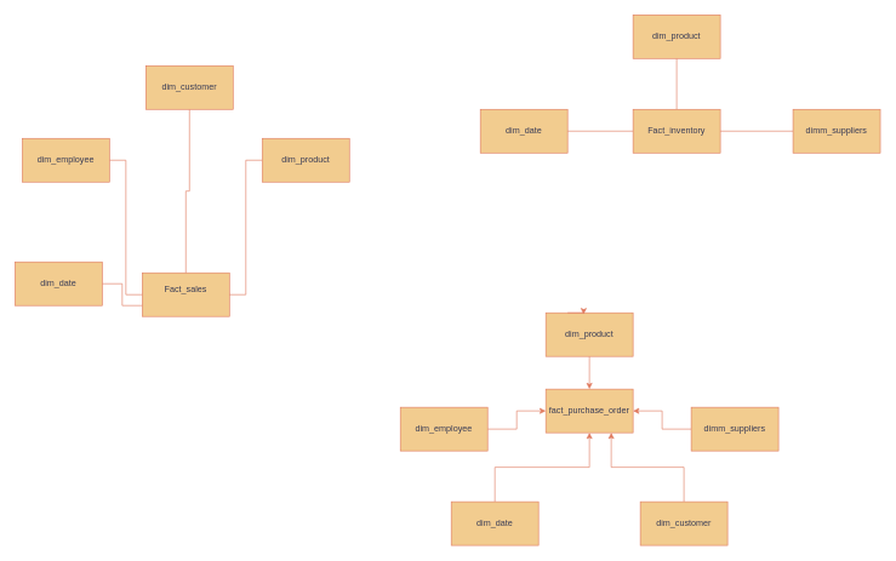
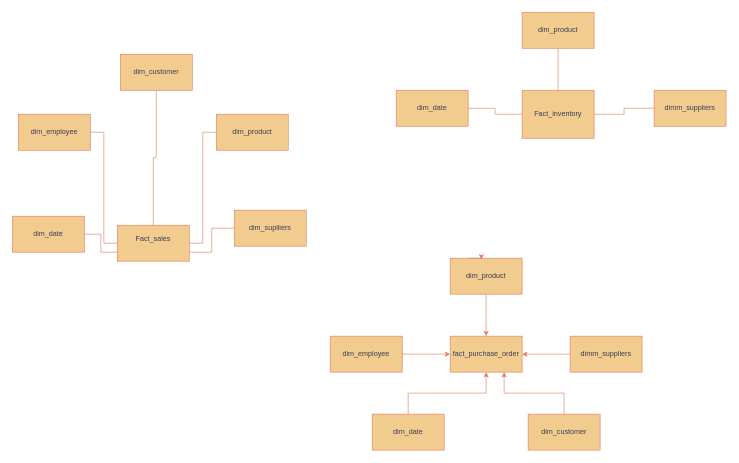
- <mxCell id="3" value="&lt;div&gt;Fact_inventory&lt;/div&gt;" style="rounded=0;whiteSpace=wrap;html=1;labelBackgroundColor=none;fillColor=#F2CC8F;strokeColor=#E07A5F;fontColor=#393C56;" vertex="1" parent="1"><mxGeometry x="870" y="150" width="120" height="60" as="geometry" /></mxCell>
+ <mxCell id="3" value="&lt;div&gt;Fact_inventory&lt;/div&gt;" style="rounded=0;whiteSpace=wrap;html=1;labelBackgroundColor=none;fillColor=#F2CC8F;strokeColor=#E07A5F;fontColor=#393C56;" vertex="1" parent="1"><mxGeometry x="870" y="150" width="120" height="80" as="geometry" /></mxCell>
+ <mxCell id="7" value="&lt;div&gt;dim_suplliers&lt;/div&gt;" style="rounded=0;whiteSpace=wrap;html=1;labelBackgroundColor=none;fillColor=#F2CC8F;strokeColor=#E07A5F;fontColor=#393C56;" vertex="1" parent="1"><mxGeometry x="390" y="350" width="120" height="60" as="geometry" /></mxCell>
+ <mxCell id="6" style="edgeStyle=orthogonalEdgeStyle;rounded=0;orthogonalLoop=1;jettySize=auto;html=1;entryX=1;entryY=0.75;entryDx=0;entryDy=0;endArrow=none;endFill=0;labelBackgroundColor=none;strokeColor=#E07A5F;fontColor=default;" edge="1" parent="1" source="7" target="2"><mxGeometry relative="1" as="geometry" /></mxCell>
- <mxCell id="20" value="fact_purchase_order" style="rounded=0;whiteSpace=wrap;html=1;labelBackgroundColor=none;fillColor=#F2CC8F;strokeColor=#E07A5F;fontColor=#393C56;" vertex="1" parent="1"><mxGeometry x="750" y="535" width="120" height="60" as="geometry" /></mxCell>
+ <mxCell id="20" value="fact_purchase_order" style="rounded=0;whiteSpace=wrap;html=1;labelBackgroundColor=none;fillColor=#F2CC8F;strokeColor=#E07A5F;fontColor=#393C56;" vertex="1" parent="1"><mxGeometry x="750" y="560" width="120" height="60" as="geometry" /></mxCell>
